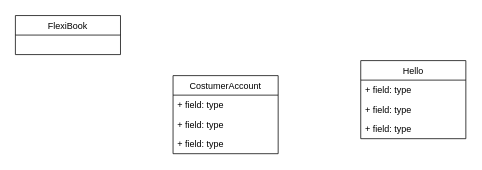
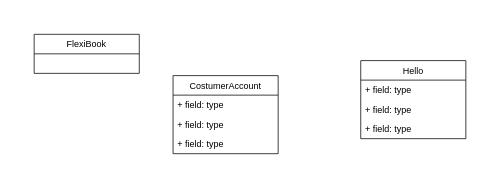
- <mxCell id="2" value="FlexiBook" style="swimlane;fontStyle=0;childLayout=stackLayout;horizontal=1;startSize=26;fillColor=none;horizontalStack=0;resizeParent=1;resizeParentMax=0;resizeLast=0;collapsible=1;marginBottom=0;" parent="1" vertex="1"><mxGeometry x="20" y="20" width="140" height="52" as="geometry" /></mxCell>
+ <mxCell id="2" value="FlexiBook" style="swimlane;fontStyle=0;childLayout=stackLayout;horizontal=1;startSize=26;fillColor=none;horizontalStack=0;resizeParent=1;resizeParentMax=0;resizeLast=0;collapsible=1;marginBottom=0;" parent="1" vertex="1"><mxGeometry x="45" y="45" width="140" height="52" as="geometry" /></mxCell>
